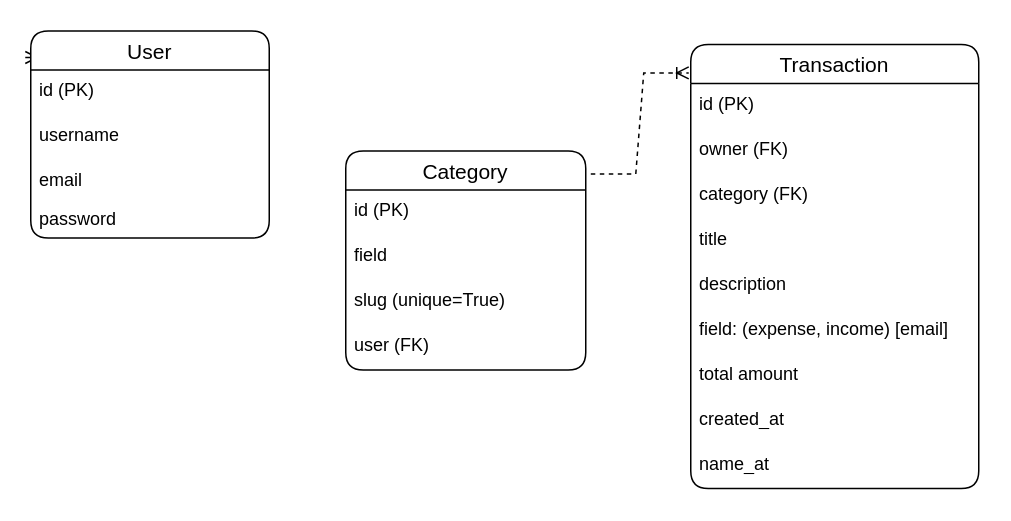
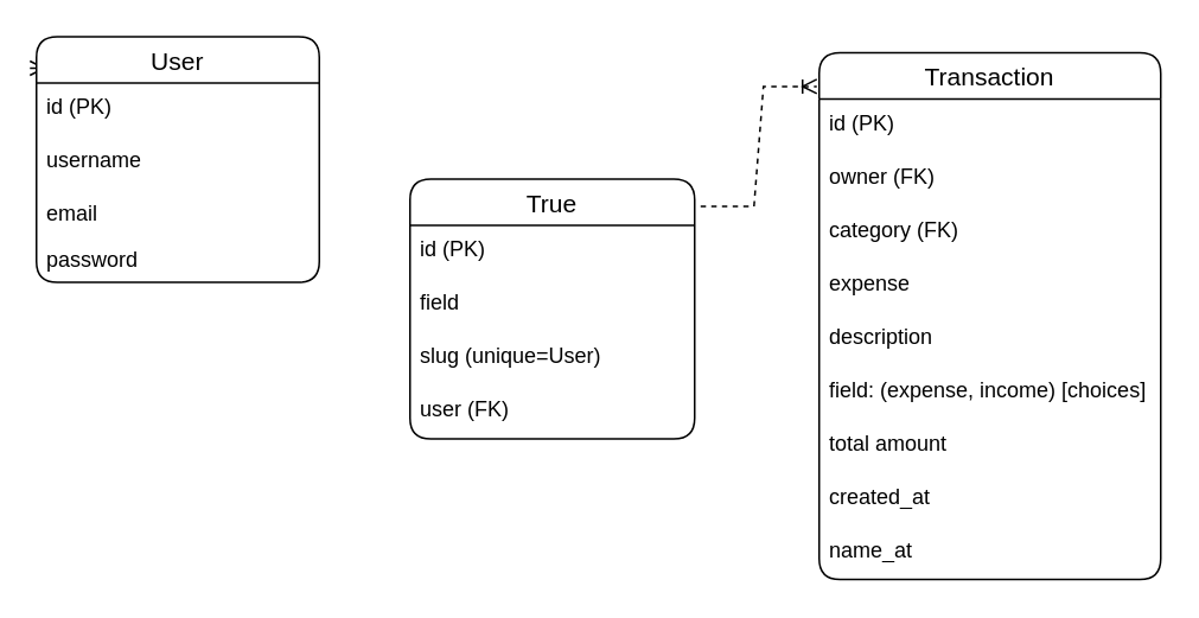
- <mxCell id="2" value="Category" style="swimlane;fontStyle=0;childLayout=stackLayout;horizontal=1;startSize=26;horizontalStack=0;resizeParent=1;resizeParentMax=0;resizeLast=0;collapsible=1;marginBottom=0;align=center;fontSize=14;rounded=1;" parent="1" vertex="1"><mxGeometry x="230" y="100" width="160" height="146" as="geometry" /></mxCell>
+ <mxCell id="2" value="True" style="swimlane;fontStyle=0;childLayout=stackLayout;horizontal=1;startSize=26;horizontalStack=0;resizeParent=1;resizeParentMax=0;resizeLast=0;collapsible=1;marginBottom=0;align=center;fontSize=14;rounded=1;" parent="1" vertex="1"><mxGeometry x="230" y="100" width="160" height="146" as="geometry" /></mxCell>
- <mxCell id="11" value="title" style="text;strokeColor=none;fillColor=none;spacingLeft=4;spacingRight=4;overflow=hidden;rotatable=0;points=[[0,0.5],[1,0.5]];portConstraint=eastwest;fontSize=12;whiteSpace=wrap;html=1;rounded=1;" parent="7" vertex="1"><mxGeometry y="116" width="192" height="30" as="geometry" /></mxCell>
+ <mxCell id="11" value="expense" style="text;strokeColor=none;fillColor=none;spacingLeft=4;spacingRight=4;overflow=hidden;rotatable=0;points=[[0,0.5],[1,0.5]];portConstraint=eastwest;fontSize=12;whiteSpace=wrap;html=1;rounded=1;" parent="7" vertex="1"><mxGeometry y="116" width="192" height="30" as="geometry" /></mxCell>
- <mxCell id="5" value="slug (unique=True)" style="text;strokeColor=none;fillColor=none;spacingLeft=4;spacingRight=4;overflow=hidden;rotatable=0;points=[[0,0.5],[1,0.5]];portConstraint=eastwest;fontSize=12;whiteSpace=wrap;html=1;" parent="2" vertex="1"><mxGeometry y="86" width="160" height="30" as="geometry" /></mxCell>
+ <mxCell id="5" value="slug (unique=User)" style="text;strokeColor=none;fillColor=none;spacingLeft=4;spacingRight=4;overflow=hidden;rotatable=0;points=[[0,0.5],[1,0.5]];portConstraint=eastwest;fontSize=12;whiteSpace=wrap;html=1;" parent="2" vertex="1"><mxGeometry y="86" width="160" height="30" as="geometry" /></mxCell>
- <mxCell id="13" value="field: (expense, income) [email]" style="text;strokeColor=none;fillColor=none;spacingLeft=4;spacingRight=4;overflow=hidden;rotatable=0;points=[[0,0.5],[1,0.5]];portConstraint=eastwest;fontSize=12;whiteSpace=wrap;html=1;rounded=1;" parent="7" vertex="1"><mxGeometry y="176" width="192" height="30" as="geometry" /></mxCell>
+ <mxCell id="13" value="field: (expense, income) [choices]" style="text;strokeColor=none;fillColor=none;spacingLeft=4;spacingRight=4;overflow=hidden;rotatable=0;points=[[0,0.5],[1,0.5]];portConstraint=eastwest;fontSize=12;whiteSpace=wrap;html=1;rounded=1;" parent="7" vertex="1"><mxGeometry y="176" width="192" height="30" as="geometry" /></mxCell>
